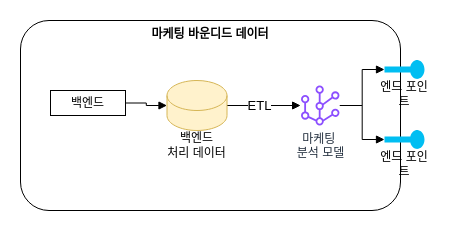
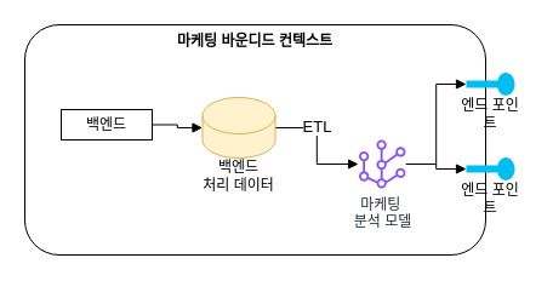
- <mxCell id="2" value="마케팅 바운디드 데이터" style="rounded=1;whiteSpace=wrap;html=1;verticalAlign=top;fontStyle=1" vertex="1" parent="1"><mxGeometry x="20" y="20" width="380" height="190" as="geometry" /></mxCell>
+ <mxCell id="2" value="마케팅 바운디드 컨텍스트" style="rounded=1;whiteSpace=wrap;html=1;verticalAlign=top;fontStyle=1" vertex="1" parent="1"><mxGeometry x="20" y="20" width="380" height="190" as="geometry" /></mxCell>
- <mxCell id="8" value="마케팅&amp;nbsp;&lt;div&gt;분석 모델&lt;/div&gt;" style="sketch=0;outlineConnect=0;fontColor=#232F3E;gradientColor=none;fillColor=#8C4FFF;strokeColor=none;dashed=0;verticalLabelPosition=bottom;verticalAlign=top;align=center;html=1;fontSize=12;fontStyle=0;aspect=fixed;pointerEvents=1;shape=mxgraph.aws4.mesh;" vertex="1" parent="1"><mxGeometry x="299.48" y="85" width="40.52" height="40" as="geometry" /></mxCell>
+ <mxCell id="8" value="마케팅&amp;nbsp;&lt;div&gt;분석 모델&lt;/div&gt;" style="sketch=0;outlineConnect=0;fontColor=#232F3E;gradientColor=none;fillColor=#8C4FFF;strokeColor=none;dashed=0;verticalLabelPosition=bottom;verticalAlign=top;align=center;html=1;fontSize=12;fontStyle=0;aspect=fixed;pointerEvents=1;shape=mxgraph.aws4.mesh;" vertex="1" parent="1"><mxGeometry x="294.48" y="115" width="40.52" height="40" as="geometry" /></mxCell>
